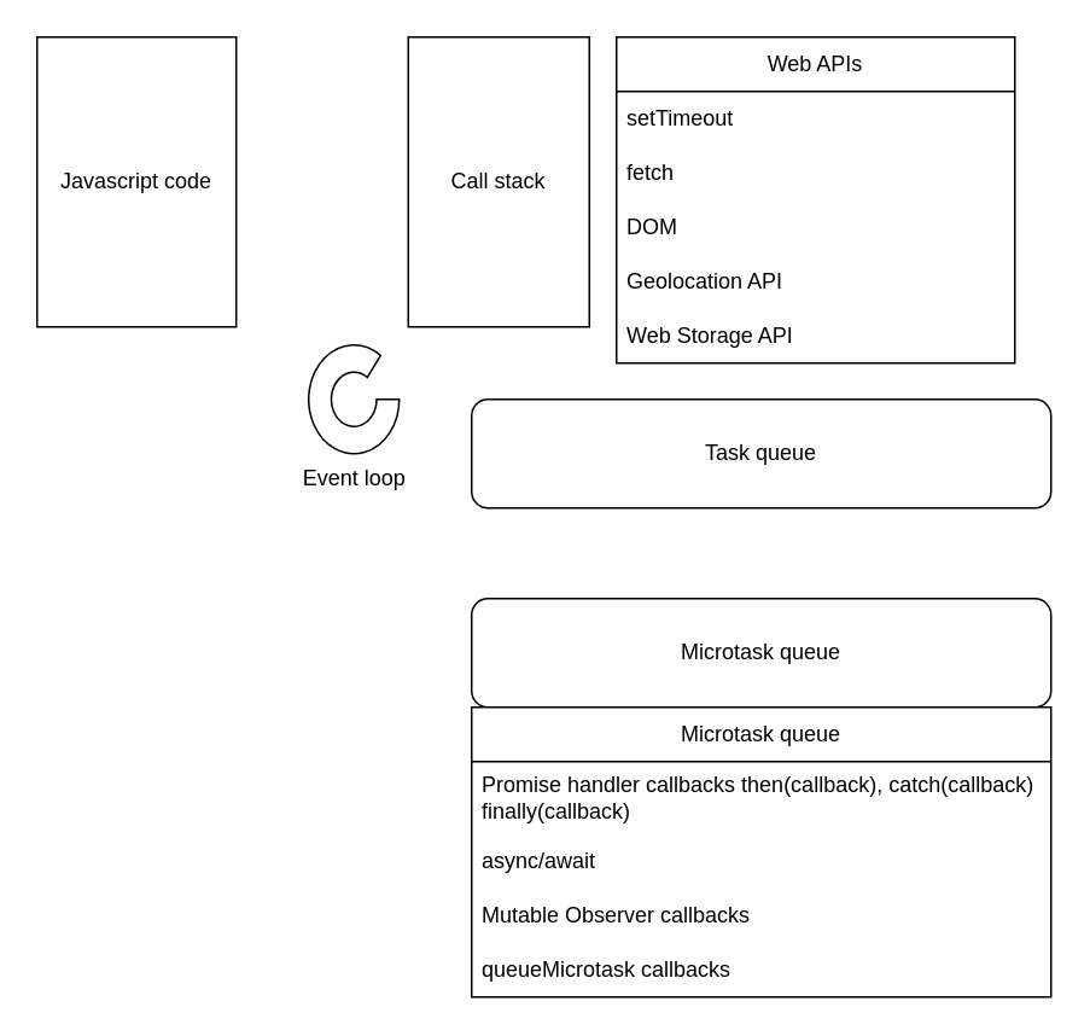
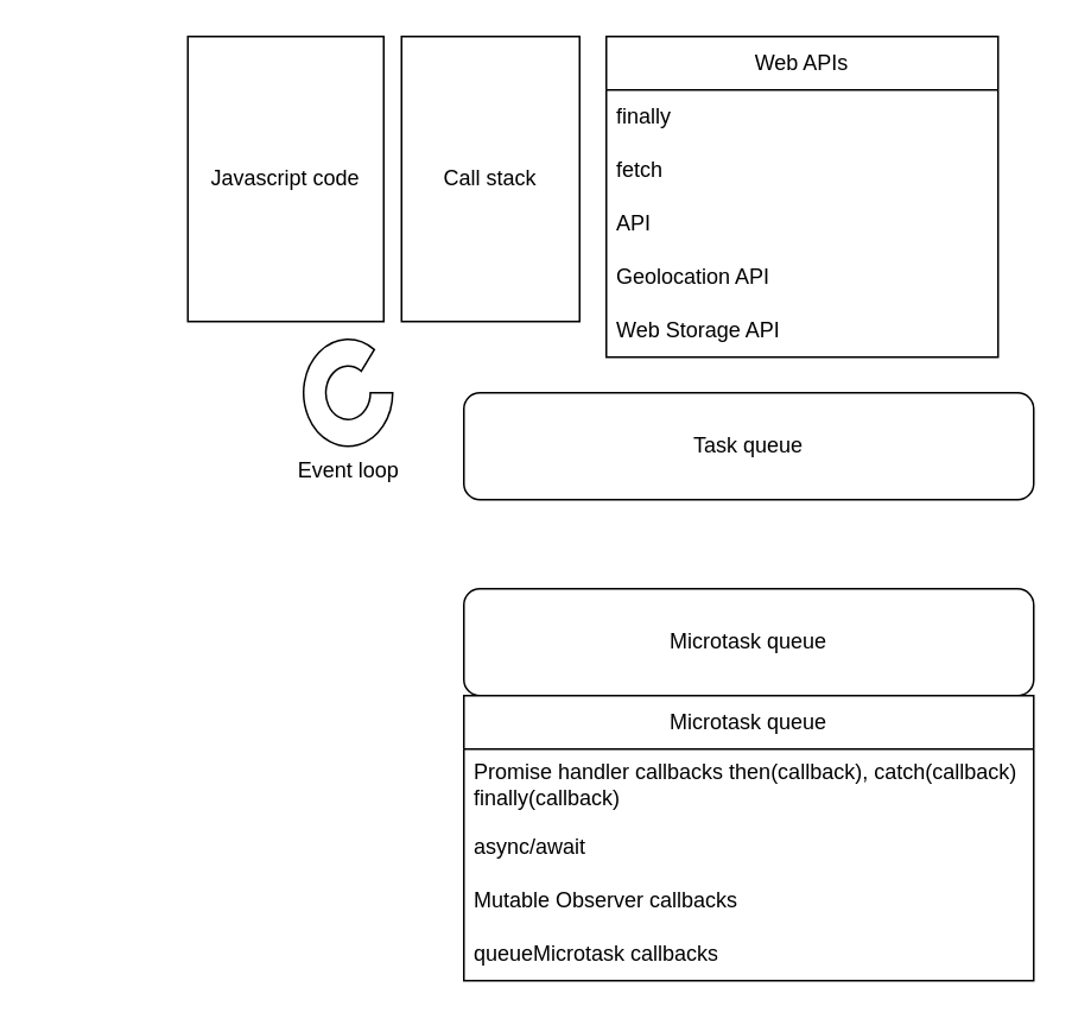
- <mxCell id="5" value="setTimeout" style="text;strokeColor=none;fillColor=none;align=left;verticalAlign=middle;spacingLeft=4;spacingRight=4;overflow=hidden;points=[[0,0.5],[1,0.5]];portConstraint=eastwest;rotatable=0;whiteSpace=wrap;html=1;" parent="4" vertex="1"><mxGeometry y="30" width="220" height="30" as="geometry" /></mxCell>
+ <mxCell id="5" value="finally" style="text;strokeColor=none;fillColor=none;align=left;verticalAlign=middle;spacingLeft=4;spacingRight=4;overflow=hidden;points=[[0,0.5],[1,0.5]];portConstraint=eastwest;rotatable=0;whiteSpace=wrap;html=1;" parent="4" vertex="1"><mxGeometry y="30" width="220" height="30" as="geometry" /></mxCell>
- <mxCell id="17" value="Javascript code" style="whiteSpace=wrap;html=1;" parent="1" vertex="1"><mxGeometry x="20" y="20" width="110" height="160" as="geometry" /></mxCell>
+ <mxCell id="17" value="Javascript code" style="whiteSpace=wrap;html=1;" parent="1" vertex="1"><mxGeometry x="105" y="20" width="110" height="160" as="geometry" /></mxCell>
- <mxCell id="7" value="DOM" style="text;strokeColor=none;fillColor=none;align=left;verticalAlign=middle;spacingLeft=4;spacingRight=4;overflow=hidden;points=[[0,0.5],[1,0.5]];portConstraint=eastwest;rotatable=0;whiteSpace=wrap;html=1;" parent="4" vertex="1"><mxGeometry y="90" width="220" height="30" as="geometry" /></mxCell>
+ <mxCell id="7" value="API" style="text;strokeColor=none;fillColor=none;align=left;verticalAlign=middle;spacingLeft=4;spacingRight=4;overflow=hidden;points=[[0,0.5],[1,0.5]];portConstraint=eastwest;rotatable=0;whiteSpace=wrap;html=1;" parent="4" vertex="1"><mxGeometry y="90" width="220" height="30" as="geometry" /></mxCell>
